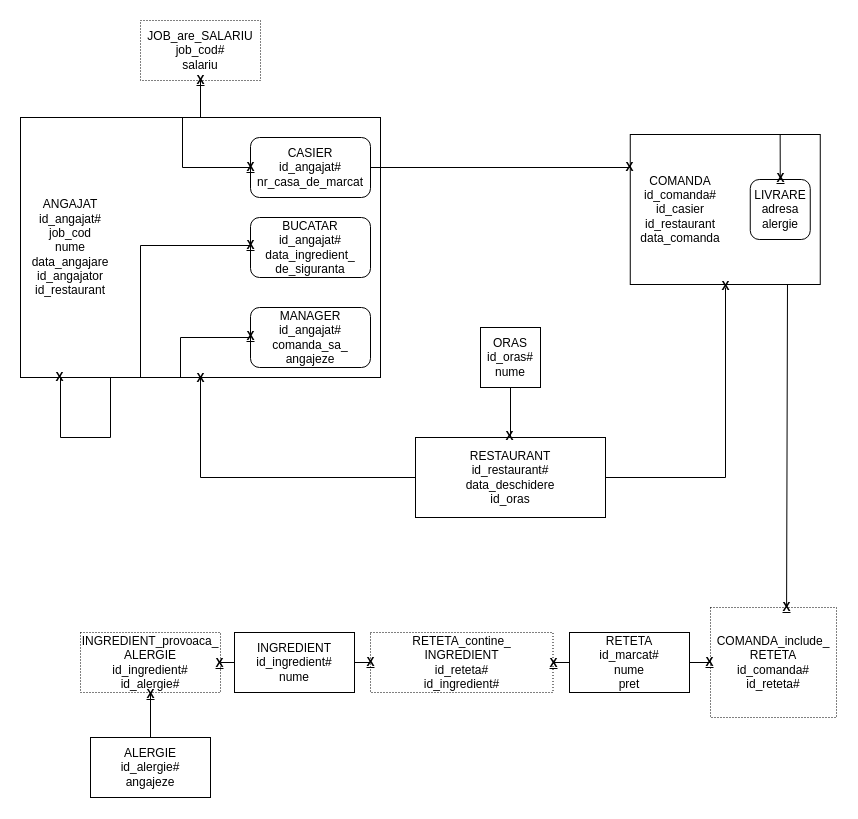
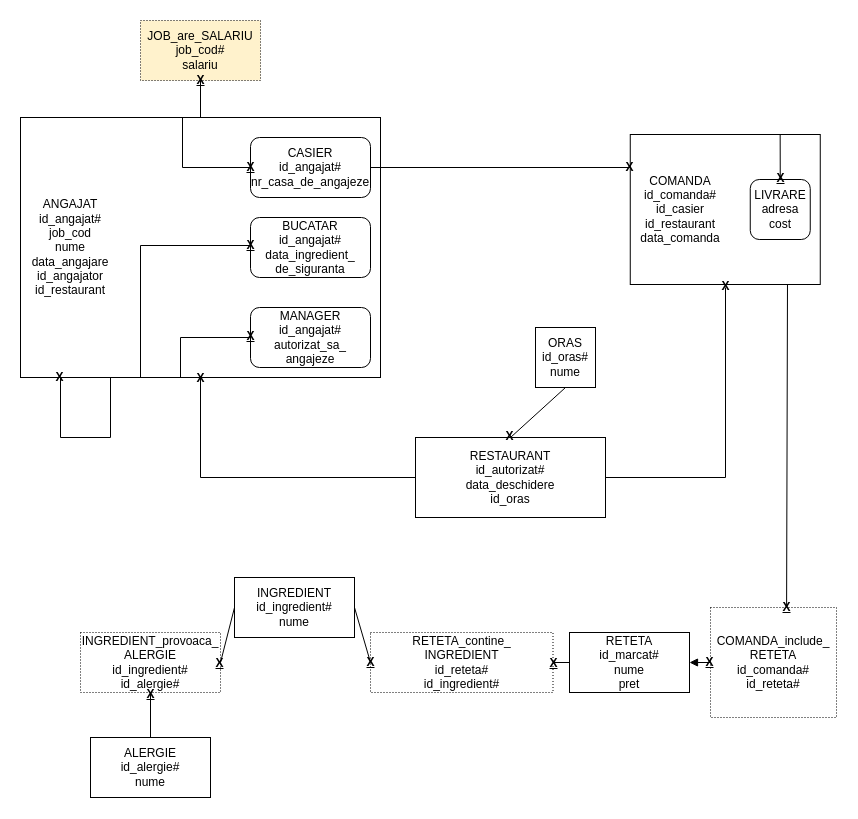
- <mxCell id="41" value="&lt;div&gt;JOB_are_SALARIU&lt;/div&gt;&lt;div&gt;job_cod#&lt;/div&gt;&lt;div&gt;salariu&lt;br&gt;&lt;/div&gt;" style="rounded=0;whiteSpace=wrap;html=1;dashed=1;dashPattern=1 2;" parent="1" vertex="1"><mxGeometry x="140" y="20" width="120" height="60" as="geometry" /></mxCell>
+ <mxCell id="41" value="&lt;div&gt;JOB_are_SALARIU&lt;/div&gt;&lt;div&gt;job_cod#&lt;/div&gt;&lt;div&gt;salariu&lt;br&gt;&lt;/div&gt;" style="rounded=0;whiteSpace=wrap;html=1;dashed=1;dashPattern=1 2;fillColor=#fff2cc;" parent="1" vertex="1"><mxGeometry x="140" y="20" width="120" height="60" as="geometry" /></mxCell>
- <mxCell id="3" value="&lt;div&gt;CASIER&lt;/div&gt;&lt;div&gt;id_angajat#&lt;br&gt;&lt;/div&gt;&lt;div&gt;nr_casa_de_marcat&lt;br&gt;&lt;/div&gt;" style="rounded=1;whiteSpace=wrap;html=1;" parent="1" vertex="1"><mxGeometry x="250" y="137" width="120" height="60" as="geometry" /></mxCell>
+ <mxCell id="3" value="&lt;div&gt;CASIER&lt;/div&gt;&lt;div&gt;id_angajat#&lt;br&gt;&lt;/div&gt;&lt;div&gt;nr_casa_de_angajeze&lt;br&gt;&lt;/div&gt;" style="rounded=1;whiteSpace=wrap;html=1;" parent="1" vertex="1"><mxGeometry x="250" y="137" width="120" height="60" as="geometry" /></mxCell>
- <mxCell id="46" value="&lt;div&gt;LIVRARE&lt;/div&gt;&lt;div&gt;adresa&lt;br&gt;&lt;/div&gt;&lt;div&gt;alergie&lt;/div&gt;" style="rounded=1;whiteSpace=wrap;html=1;" parent="1" vertex="1"><mxGeometry x="749.76" y="179" width="60" height="60" as="geometry" /></mxCell>
+ <mxCell id="46" value="&lt;div&gt;LIVRARE&lt;/div&gt;&lt;div&gt;adresa&lt;br&gt;&lt;/div&gt;&lt;div&gt;cost&lt;/div&gt;" style="rounded=1;whiteSpace=wrap;html=1;" parent="1" vertex="1"><mxGeometry x="749.76" y="179" width="60" height="60" as="geometry" /></mxCell>
- <mxCell id="5" value="&lt;div&gt;MANAGER&lt;/div&gt;&lt;div&gt;id_angajat#&lt;br&gt;&lt;/div&gt;&lt;div&gt;comanda_sa_&lt;/div&gt;&lt;div&gt;angajeze&lt;br&gt;&lt;/div&gt;" style="rounded=1;whiteSpace=wrap;html=1;" parent="1" vertex="1"><mxGeometry x="250" y="307" width="120" height="60" as="geometry" /></mxCell>
+ <mxCell id="5" value="&lt;div&gt;MANAGER&lt;/div&gt;&lt;div&gt;id_angajat#&lt;br&gt;&lt;/div&gt;&lt;div&gt;autorizat_sa_&lt;/div&gt;&lt;div&gt;angajeze&lt;br&gt;&lt;/div&gt;" style="rounded=1;whiteSpace=wrap;html=1;" parent="1" vertex="1"><mxGeometry x="250" y="307" width="120" height="60" as="geometry" /></mxCell>
- <mxCell id="14" value="&lt;div&gt;ORAS&lt;/div&gt;&lt;div&gt;id_oras#&lt;/div&gt;&lt;div&gt;nume&lt;br&gt;&lt;/div&gt;" style="rounded=0;whiteSpace=wrap;html=1;" parent="1" vertex="1"><mxGeometry x="480" y="327" width="60" height="60" as="geometry" /></mxCell>
+ <mxCell id="14" value="&lt;div&gt;ORAS&lt;/div&gt;&lt;div&gt;id_oras#&lt;/div&gt;&lt;div&gt;nume&lt;br&gt;&lt;/div&gt;" style="rounded=0;whiteSpace=wrap;html=1;" parent="1" vertex="1"><mxGeometry x="535" y="327" width="60" height="60" as="geometry" /></mxCell>
- <mxCell id="10" value="&lt;div&gt;RESTAURANT&lt;/div&gt;&lt;div&gt;id_restaurant#&lt;/div&gt;&lt;div&gt;data_deschidere&lt;br&gt;&lt;/div&gt;&lt;div&gt;id_oras&lt;br&gt;&lt;/div&gt;" style="rounded=0;whiteSpace=wrap;html=1;" parent="1" vertex="1"><mxGeometry x="415" y="437" width="190" height="80" as="geometry" /></mxCell>
+ <mxCell id="10" value="&lt;div&gt;RESTAURANT&lt;/div&gt;&lt;div&gt;id_autorizat#&lt;/div&gt;&lt;div&gt;data_deschidere&lt;br&gt;&lt;/div&gt;&lt;div&gt;id_oras&lt;br&gt;&lt;/div&gt;" style="rounded=0;whiteSpace=wrap;html=1;" parent="1" vertex="1"><mxGeometry x="415" y="437" width="190" height="80" as="geometry" /></mxCell>
- <mxCell id="16" value="&lt;div&gt;INGREDIENT&lt;/div&gt;&lt;div&gt;id_ingredient#&lt;/div&gt;&lt;div&gt;nume&lt;br&gt;&lt;/div&gt;" style="rounded=0;whiteSpace=wrap;html=1;" parent="1" vertex="1"><mxGeometry x="234" y="632" width="120" height="60" as="geometry" /></mxCell>
+ <mxCell id="16" value="&lt;div&gt;INGREDIENT&lt;/div&gt;&lt;div&gt;id_ingredient#&lt;/div&gt;&lt;div&gt;nume&lt;br&gt;&lt;/div&gt;" style="rounded=0;whiteSpace=wrap;html=1;" parent="1" vertex="1"><mxGeometry x="234" y="577" width="120" height="60" as="geometry" /></mxCell>
- <mxCell id="39" value="" style="endArrow=none;html=1;rounded=0;exitX=0;exitY=0.5;exitDx=0;exitDy=0;entryX=1;entryY=0.5;entryDx=0;entryDy=0;" parent="1" source="31" target="13" edge="1"><mxGeometry width="50" height="50" relative="1" as="geometry"><mxPoint x="660" y="587" as="sourcePoint" /><mxPoint x="659" y="637" as="targetPoint" /></mxGeometry></mxCell>
+ <mxCell id="39" value="" style="endArrow=block;html=1;rounded=0;exitX=0;exitY=0.5;exitDx=0;exitDy=0;entryX=1;entryY=0.5;entryDx=0;entryDy=0;" parent="1" source="31" target="13" edge="1"><mxGeometry width="50" height="50" relative="1" as="geometry"><mxPoint x="660" y="587" as="sourcePoint" /><mxPoint x="659" y="637" as="targetPoint" /></mxGeometry></mxCell>
- <mxCell id="19" value="&lt;div&gt;ALERGIE&lt;/div&gt;&lt;div&gt;id_alergie#&lt;/div&gt;&lt;div&gt;angajeze&lt;br&gt;&lt;/div&gt;" style="rounded=0;whiteSpace=wrap;html=1;" parent="1" vertex="1"><mxGeometry x="90" y="737" width="120" height="60" as="geometry" /></mxCell>
+ <mxCell id="19" value="&lt;div&gt;ALERGIE&lt;/div&gt;&lt;div&gt;id_alergie#&lt;/div&gt;&lt;div&gt;nume&lt;br&gt;&lt;/div&gt;" style="rounded=0;whiteSpace=wrap;html=1;" parent="1" vertex="1"><mxGeometry x="90" y="737" width="120" height="60" as="geometry" /></mxCell>
